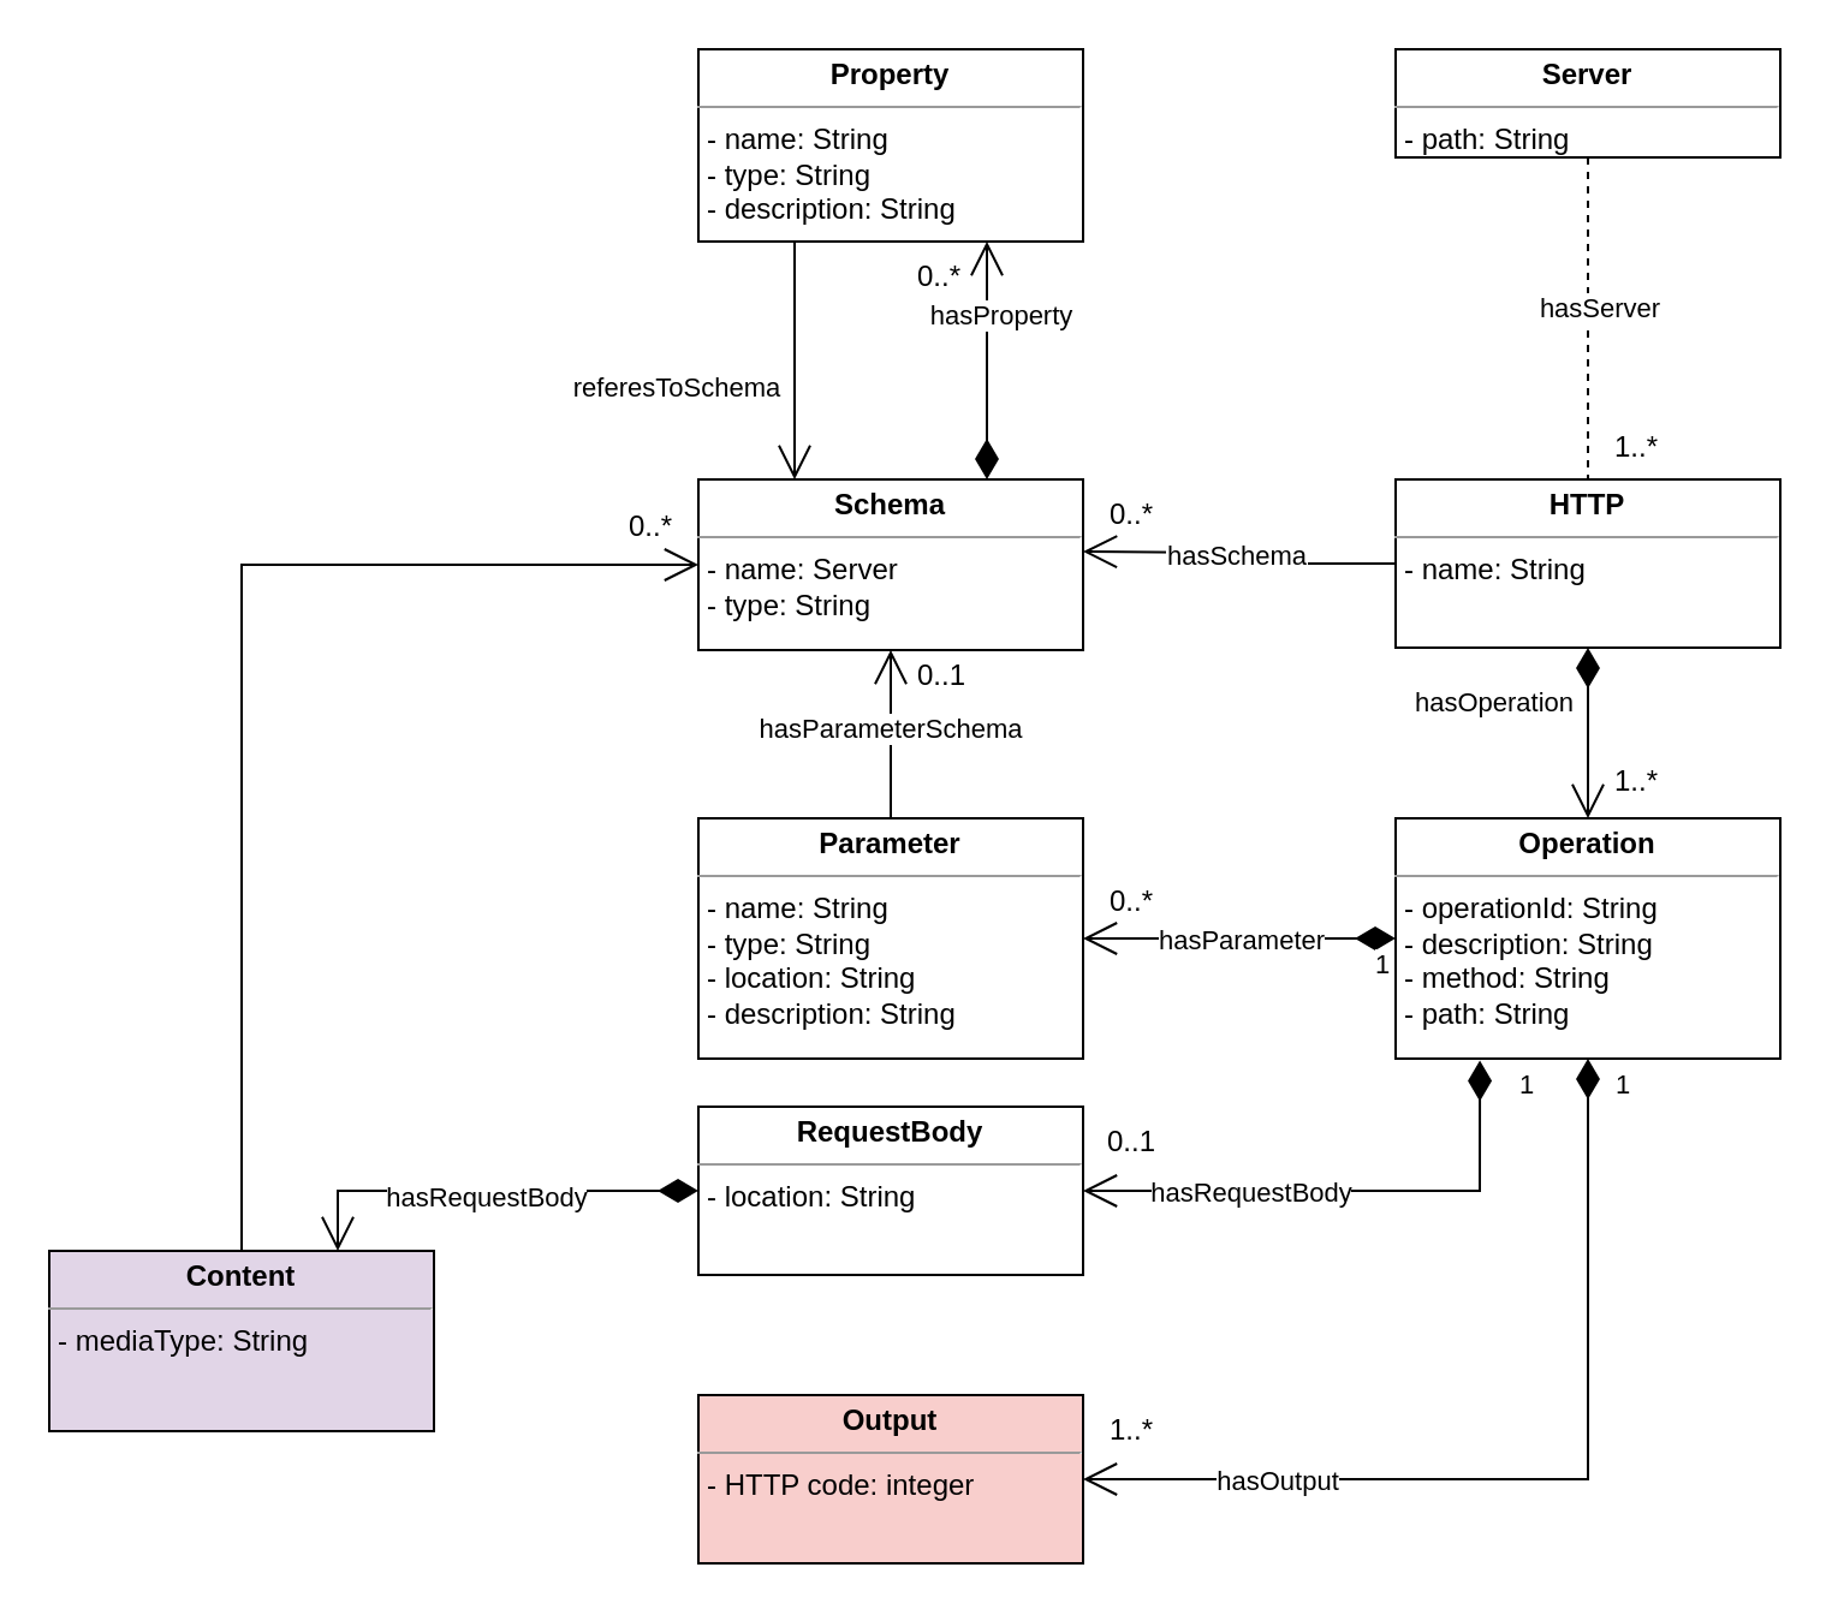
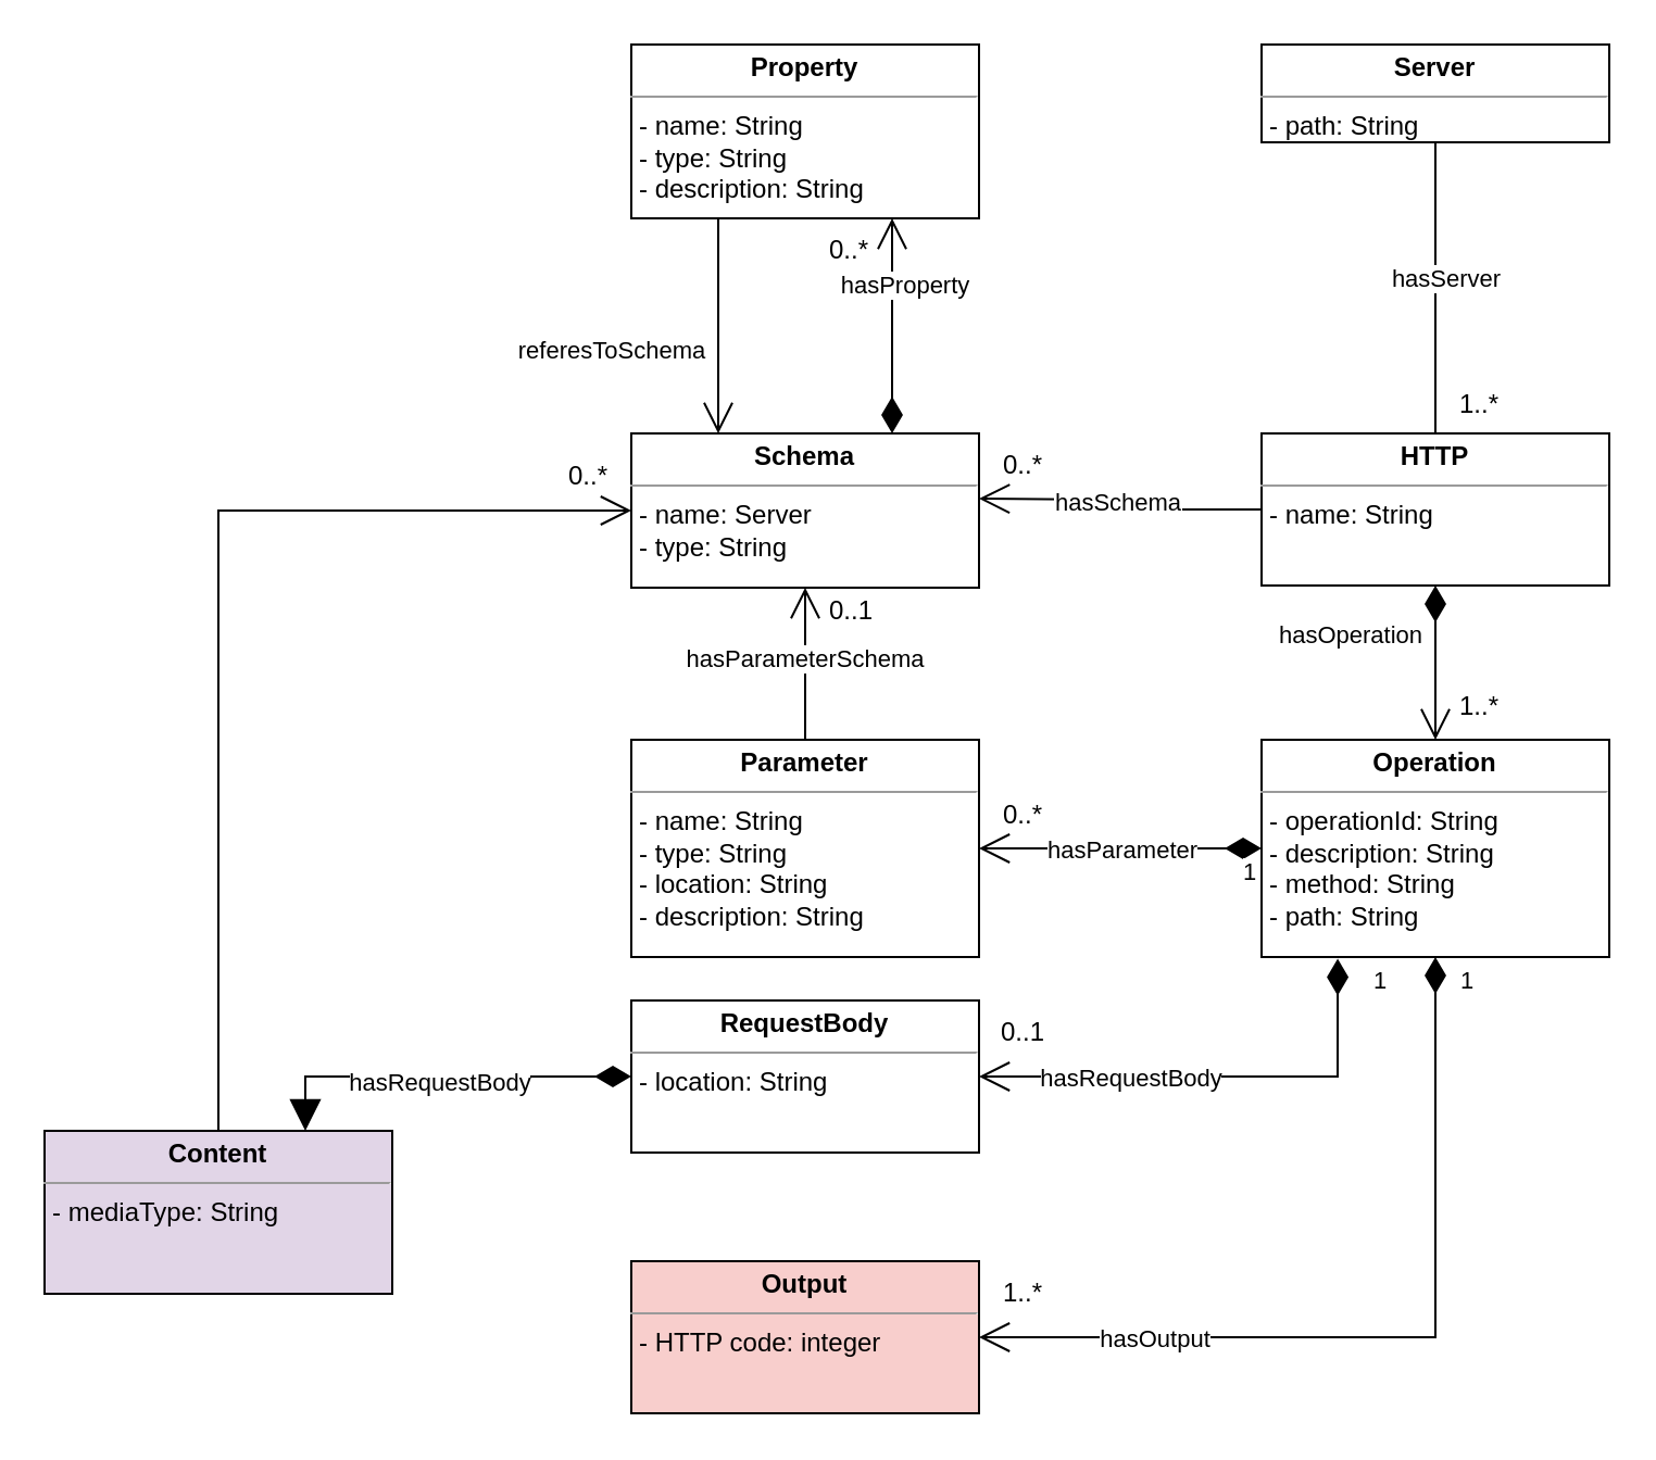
- <mxCell id="5" value="" style="endArrow=none;html=1;edgeStyle=orthogonalEdgeStyle;rounded=0;exitX=0.5;exitY=1;exitDx=0;exitDy=0;entryX=0.5;entryY=0;entryDx=0;entryDy=0;dashed=1;" parent="1" source="4" target="2" edge="1"><mxGeometry relative="1" as="geometry"><mxPoint x="510" y="270" as="sourcePoint" /><mxPoint x="660" y="220" as="targetPoint" /><Array as="points" /></mxGeometry></mxCell>
+ <mxCell id="5" value="" style="endArrow=none;html=1;edgeStyle=orthogonalEdgeStyle;rounded=0;exitX=0.5;exitY=1;exitDx=0;exitDy=0;entryX=0.5;entryY=0;entryDx=0;entryDy=0;" parent="1" source="4" target="2" edge="1"><mxGeometry relative="1" as="geometry"><mxPoint x="510" y="270" as="sourcePoint" /><mxPoint x="660" y="220" as="targetPoint" /><Array as="points" /></mxGeometry></mxCell>
- <mxCell id="24" value="" style="endArrow=open;html=1;endSize=12;startArrow=diamondThin;startSize=14;startFill=1;edgeStyle=orthogonalEdgeStyle;align=left;verticalAlign=bottom;rounded=0;exitX=0;exitY=0.5;exitDx=0;exitDy=0;entryX=0.75;entryY=0;entryDx=0;entryDy=0;" parent="1" source="12" target="23" edge="1"><mxGeometry x="-1" y="3" relative="1" as="geometry"><mxPoint x="60" y="420" as="sourcePoint" /><mxPoint x="220" y="420" as="targetPoint" /></mxGeometry></mxCell>
+ <mxCell id="24" value="" style="endArrow=block;html=1;endSize=12;startArrow=diamondThin;startSize=14;startFill=1;edgeStyle=orthogonalEdgeStyle;align=left;verticalAlign=bottom;rounded=0;exitX=0;exitY=0.5;exitDx=0;exitDy=0;entryX=0.75;entryY=0;entryDx=0;entryDy=0;" parent="1" source="12" target="23" edge="1"><mxGeometry x="-1" y="3" relative="1" as="geometry"><mxPoint x="60" y="420" as="sourcePoint" /><mxPoint x="220" y="420" as="targetPoint" /></mxGeometry></mxCell>
